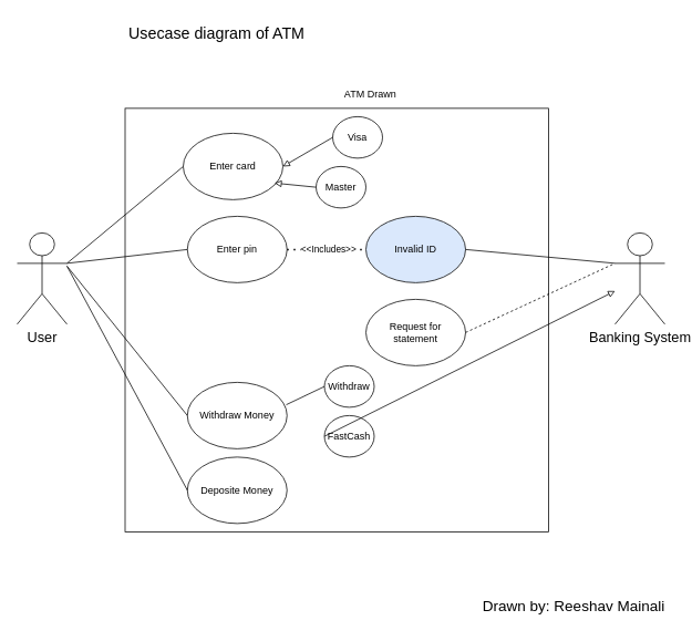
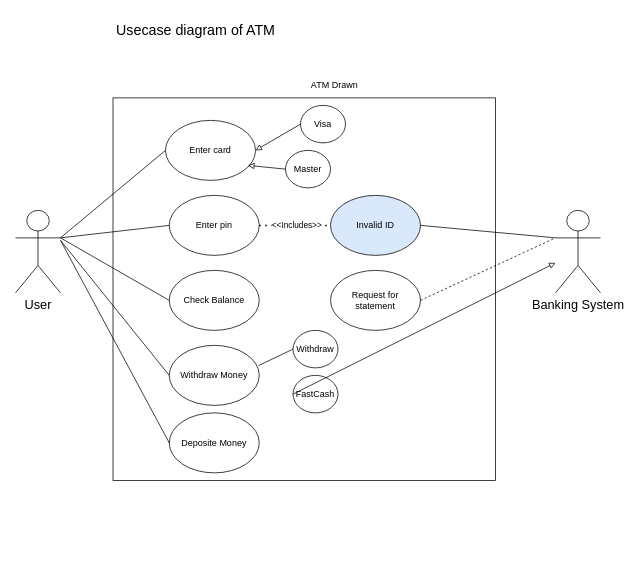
+ <mxCell id="22" value="" style="endArrow=none;html=1;rounded=0;entryX=0;entryY=0.5;entryDx=0;entryDy=0;exitX=1;exitY=0.333;exitDx=0;exitDy=0;exitPerimeter=0;" parent="1" source="10" target="5" edge="1"><mxGeometry width="50" height="50" relative="1" as="geometry"><mxPoint x="70" y="560" as="sourcePoint" /><mxPoint x="120" y="510" as="targetPoint" /></mxGeometry></mxCell>
+ <mxCell id="5" value="Check Balance" style="ellipse;whiteSpace=wrap;html=1;" parent="1" vertex="1"><mxGeometry x="225" y="360" width="120" height="80" as="geometry" /></mxCell>
- <mxCell id="31" value="&lt;font style=&quot;font-size: 18px;&quot;&gt;Drawn by: Reeshav Mainali&lt;/font&gt;" style="text;html=1;align=center;verticalAlign=middle;resizable=0;points=[];autosize=1;strokeColor=none;fillColor=none;" vertex="1" parent="1"><mxGeometry x="570" y="710" width="240" height="40" as="geometry" /></mxCell>
